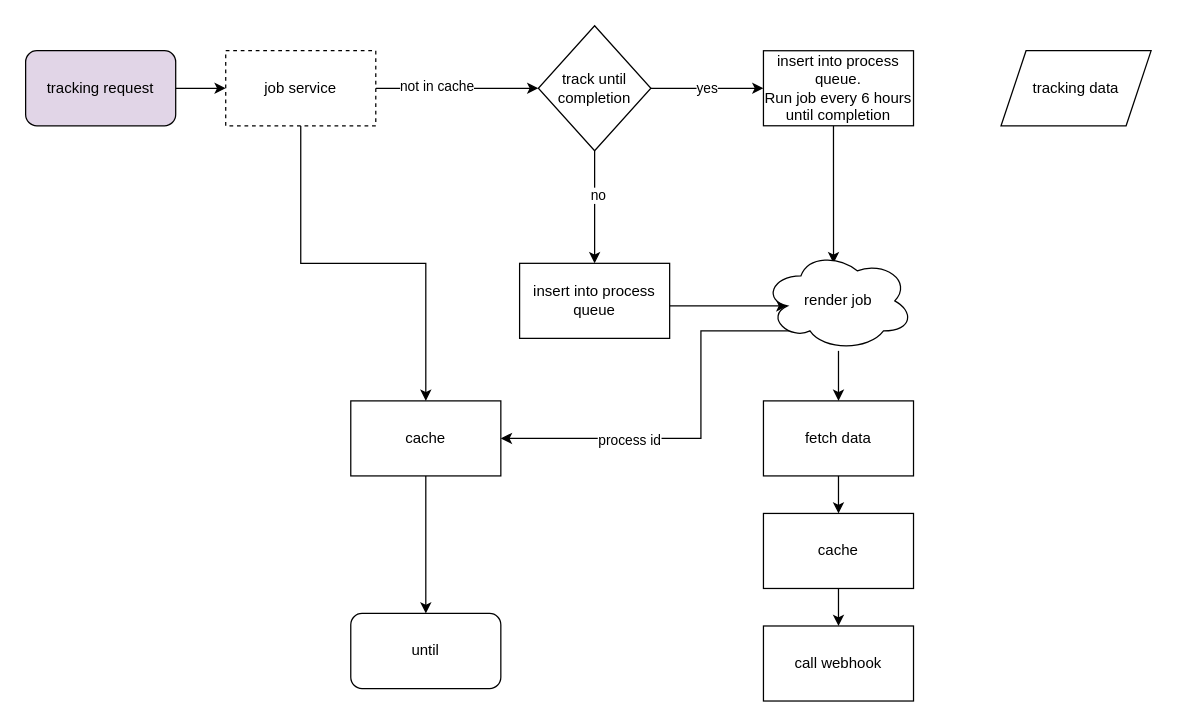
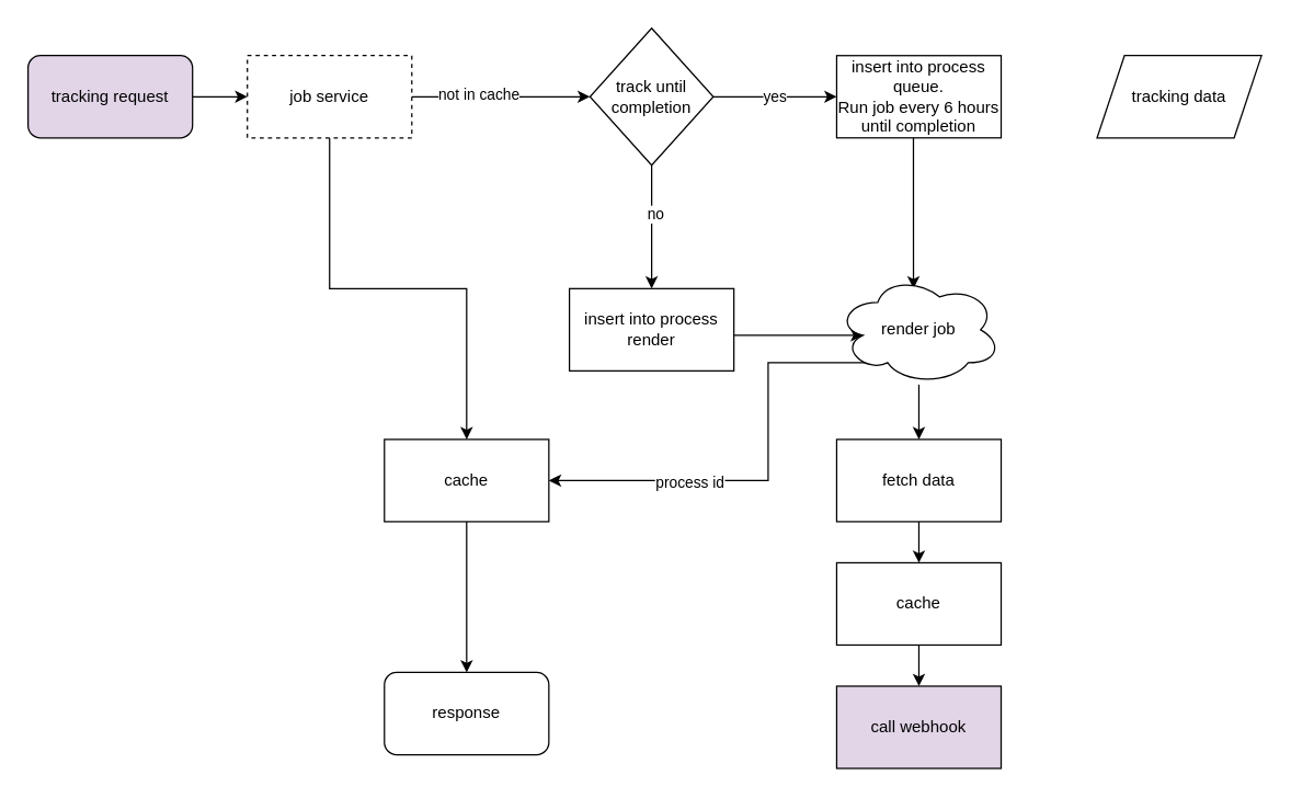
- <mxCell id="11" value="insert into process queue" style="whiteSpace=wrap;html=1;" vertex="1" parent="1"><mxGeometry x="415" y="210" width="120" height="60" as="geometry" /></mxCell>
+ <mxCell id="11" value="insert into process render" style="whiteSpace=wrap;html=1;" vertex="1" parent="1"><mxGeometry x="415" y="210" width="120" height="60" as="geometry" /></mxCell>
- <mxCell id="22" value="until" style="rounded=1;whiteSpace=wrap;html=1;" vertex="1" parent="1"><mxGeometry x="280" y="490" width="120" height="60" as="geometry" /></mxCell>
+ <mxCell id="22" value="response" style="rounded=1;whiteSpace=wrap;html=1;" vertex="1" parent="1"><mxGeometry x="280" y="490" width="120" height="60" as="geometry" /></mxCell>
- <mxCell id="20" value="call webhook" style="whiteSpace=wrap;html=1;rounded=0;" vertex="1" parent="1"><mxGeometry x="610" y="500" width="120" height="60" as="geometry" /></mxCell>
+ <mxCell id="20" value="call webhook" style="whiteSpace=wrap;html=1;rounded=0;fillColor=#e1d5e7;" vertex="1" parent="1"><mxGeometry x="610" y="500" width="120" height="60" as="geometry" /></mxCell>
